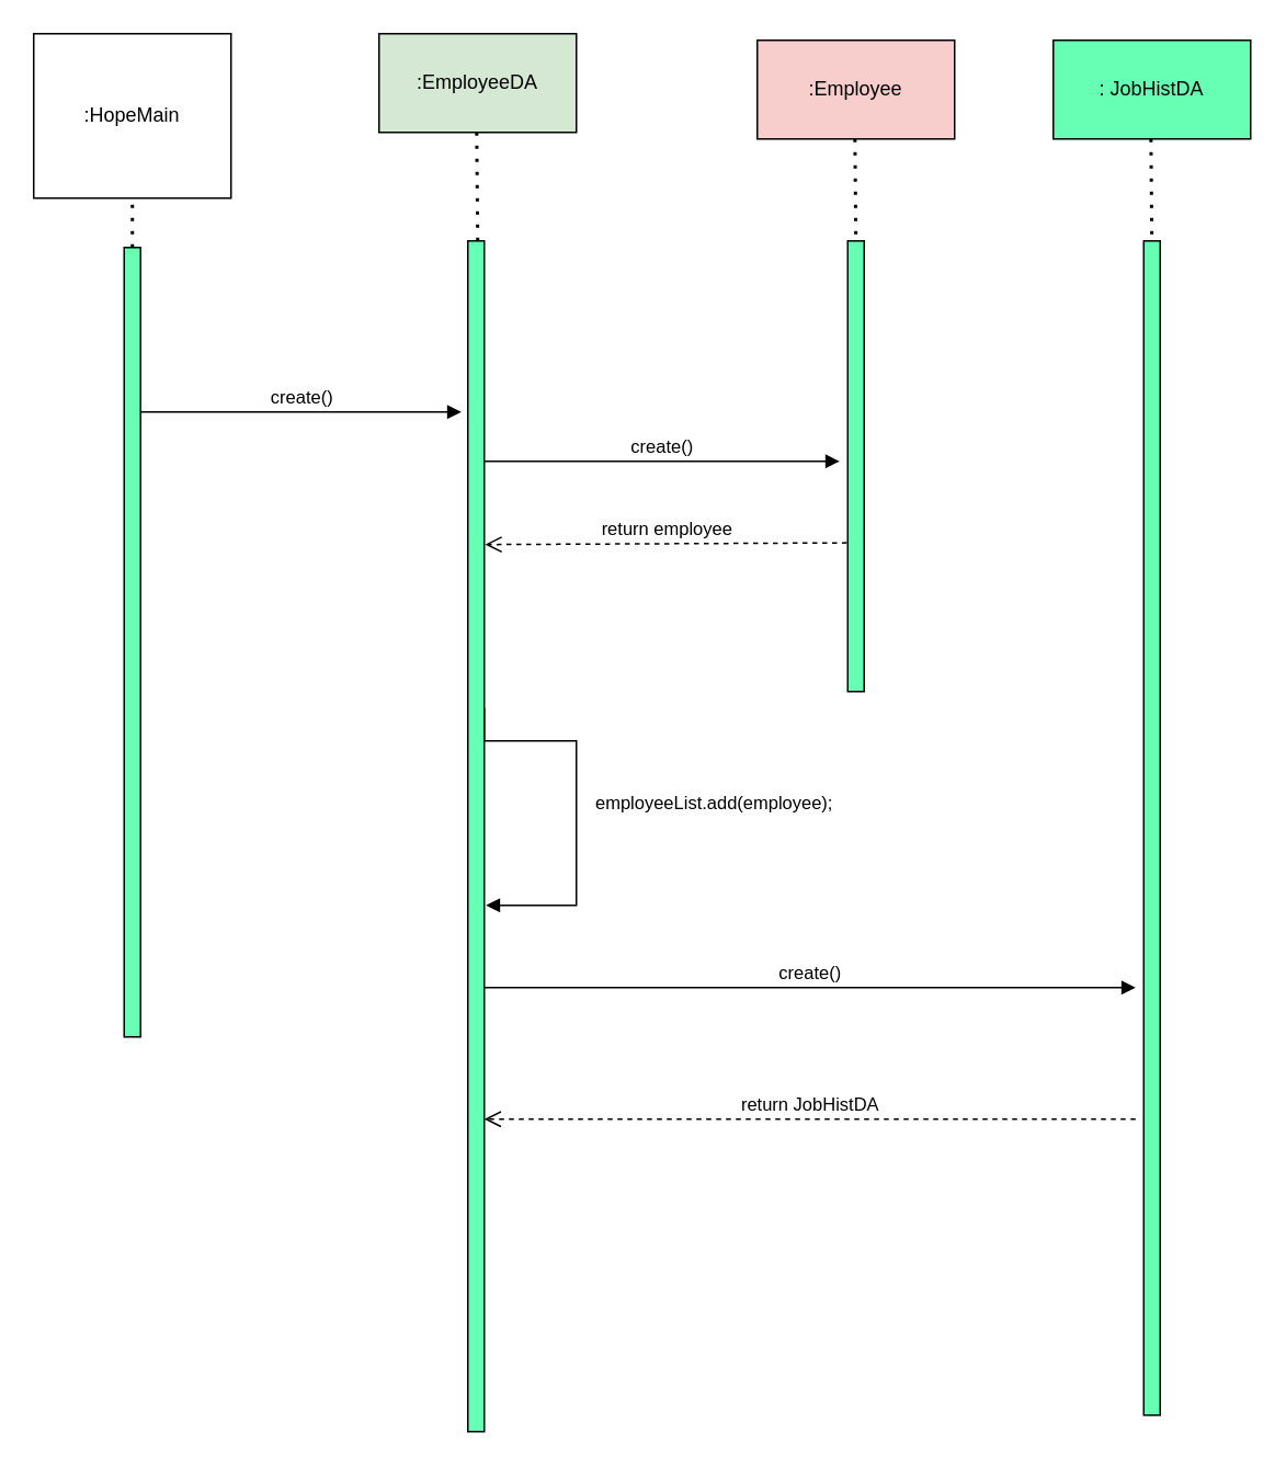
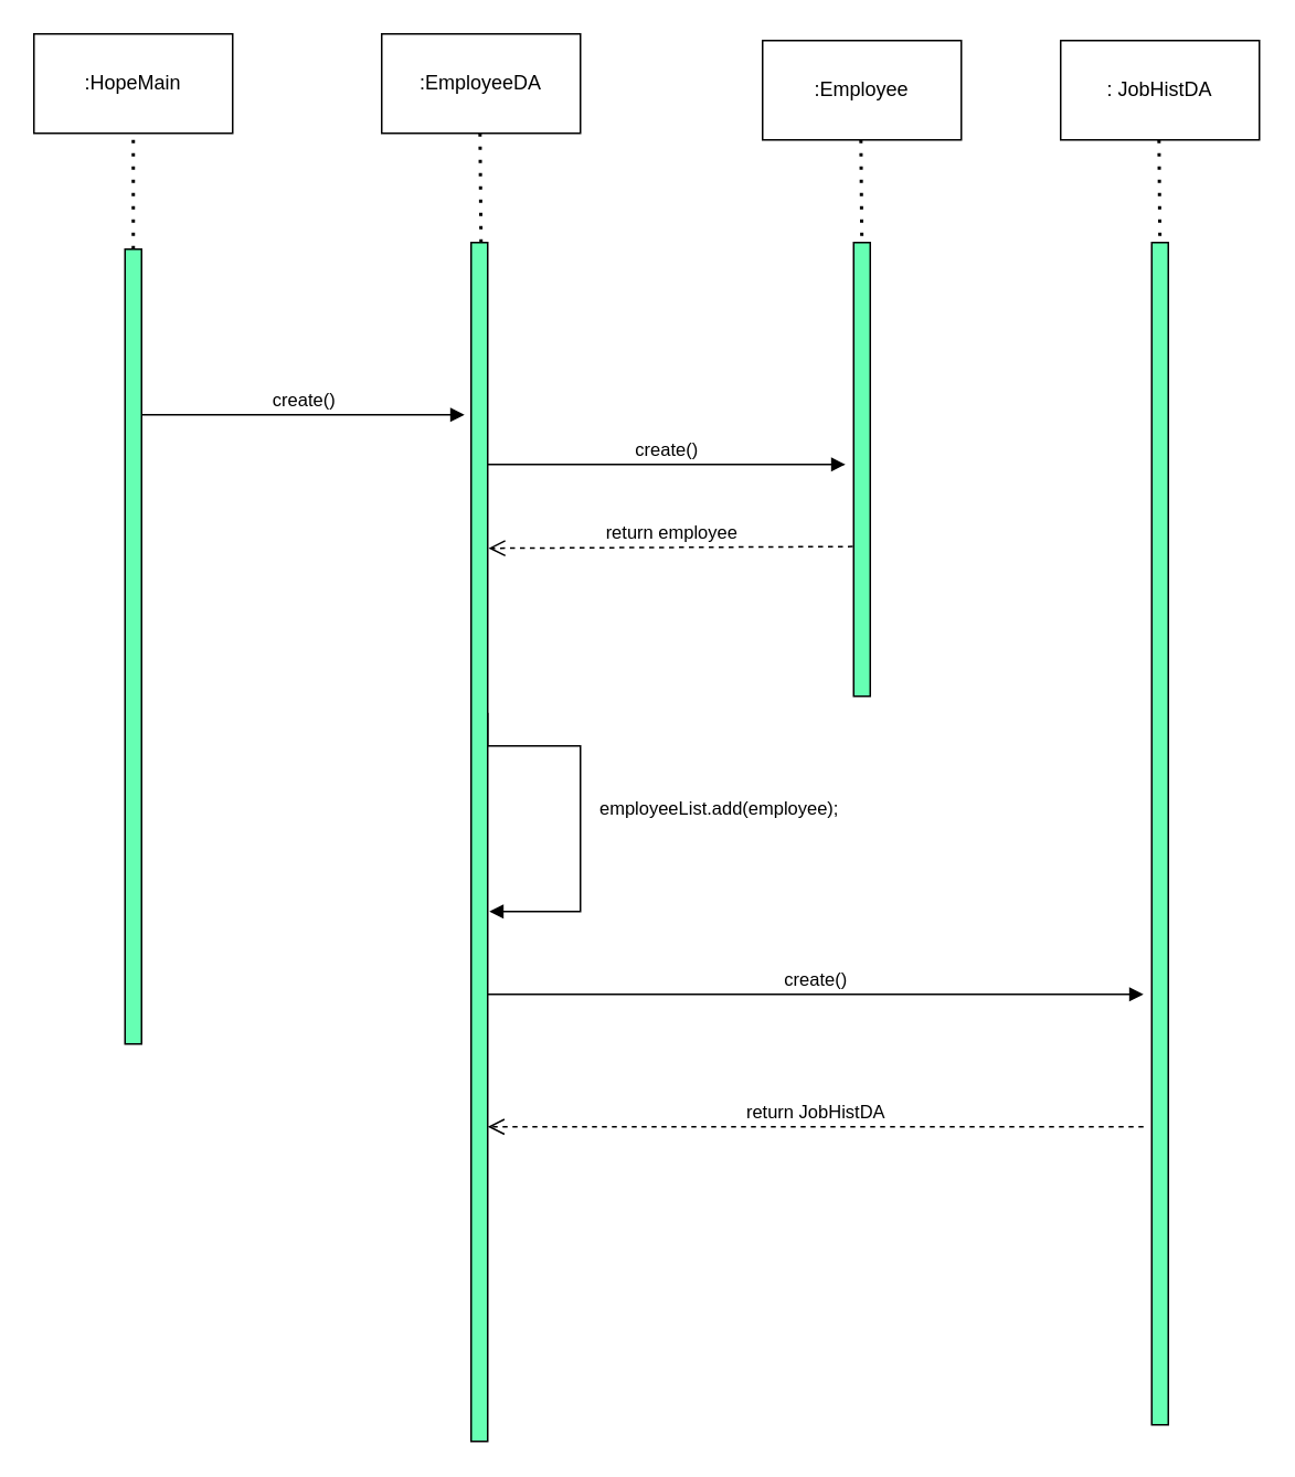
- <mxCell id="4" value=":EmployeeDA" style="rounded=0;whiteSpace=wrap;html=1;fillColor=#d5e8d4;" vertex="1" parent="1"><mxGeometry x="230" y="20" width="120" height="60" as="geometry" /></mxCell>
+ <mxCell id="4" value=":EmployeeDA" style="rounded=0;whiteSpace=wrap;html=1;" vertex="1" parent="1"><mxGeometry x="230" y="20" width="120" height="60" as="geometry" /></mxCell>
- <mxCell id="6" value=":Employee" style="rounded=0;whiteSpace=wrap;html=1;fillColor=#f8cecc;" vertex="1" parent="1"><mxGeometry x="460" y="24" width="120" height="60" as="geometry" /></mxCell>
+ <mxCell id="6" value=":Employee" style="rounded=0;whiteSpace=wrap;html=1;" vertex="1" parent="1"><mxGeometry x="460" y="24" width="120" height="60" as="geometry" /></mxCell>
- <mxCell id="15" value=": JobHistDA&lt;br/&gt;" style="rounded=0;whiteSpace=wrap;html=1;fillColor=#66ffb3;" vertex="1" parent="1"><mxGeometry x="640" y="24" width="120" height="60" as="geometry" /></mxCell>
+ <mxCell id="15" value=": JobHistDA&lt;br/&gt;" style="rounded=0;whiteSpace=wrap;html=1;" vertex="1" parent="1"><mxGeometry x="640" y="24" width="120" height="60" as="geometry" /></mxCell>
- <mxCell id="2" value=":HopeMain" style="rounded=0;whiteSpace=wrap;html=1;" vertex="1" parent="1"><mxGeometry x="20" y="20" width="120" height="100" as="geometry" /></mxCell>
+ <mxCell id="2" value=":HopeMain" style="rounded=0;whiteSpace=wrap;html=1;" vertex="1" parent="1"><mxGeometry x="20" y="20" width="120" height="60" as="geometry" /></mxCell>
